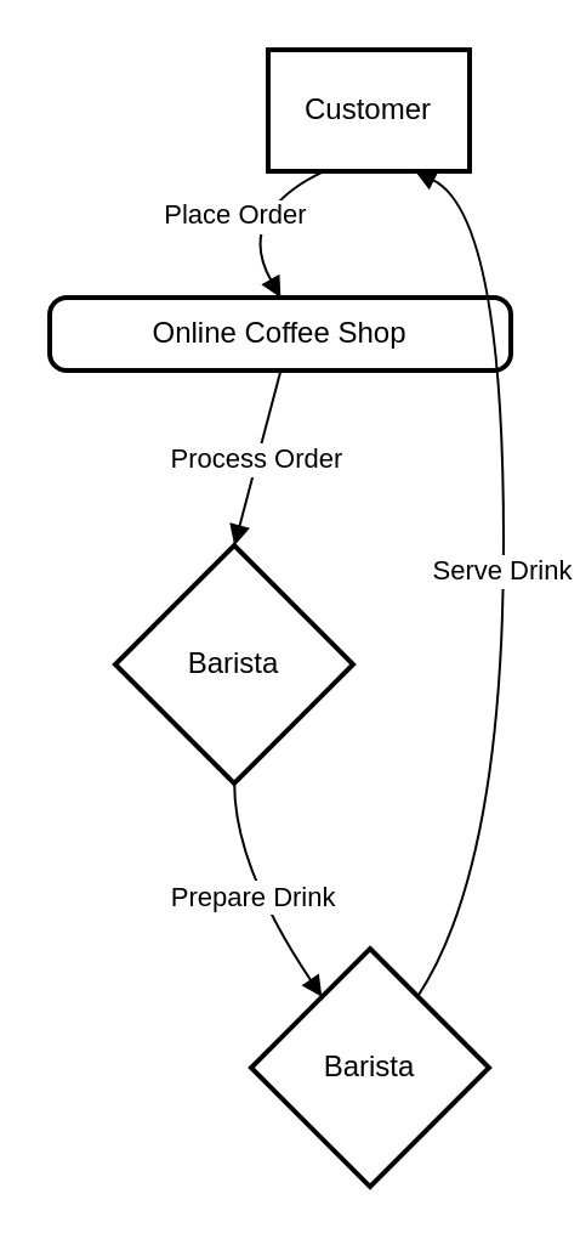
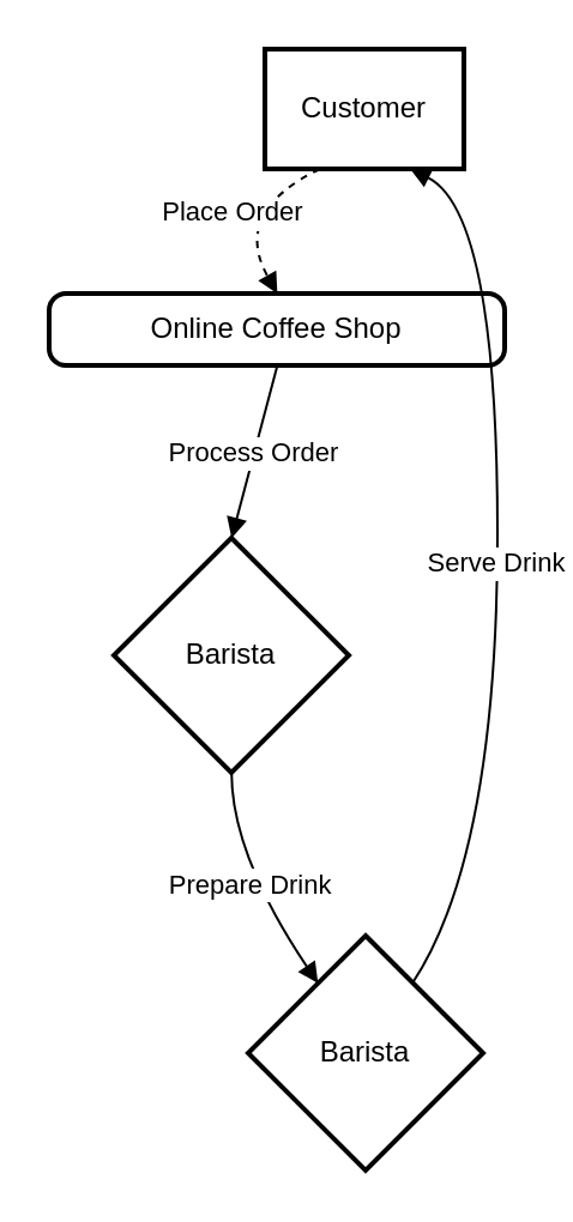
- <mxCell id="6" value="Place Order" style="curved=1;startArrow=none;endArrow=block;exitX=0.283;exitY=0.985;entryX=0.501;entryY=0;" edge="1" parent="1" source="2" target="3"><mxGeometry relative="1" as="geometry"><Array as="points"><mxPoint x="96" y="88" /></Array></mxGeometry></mxCell>
+ <mxCell id="6" value="Place Order" style="curved=1;startArrow=none;endArrow=block;exitX=0.283;exitY=0.985;entryX=0.501;entryY=0;dashed=1;" edge="1" parent="1" source="2" target="3"><mxGeometry relative="1" as="geometry"><Array as="points"><mxPoint x="96" y="88" /></Array></mxGeometry></mxCell>
